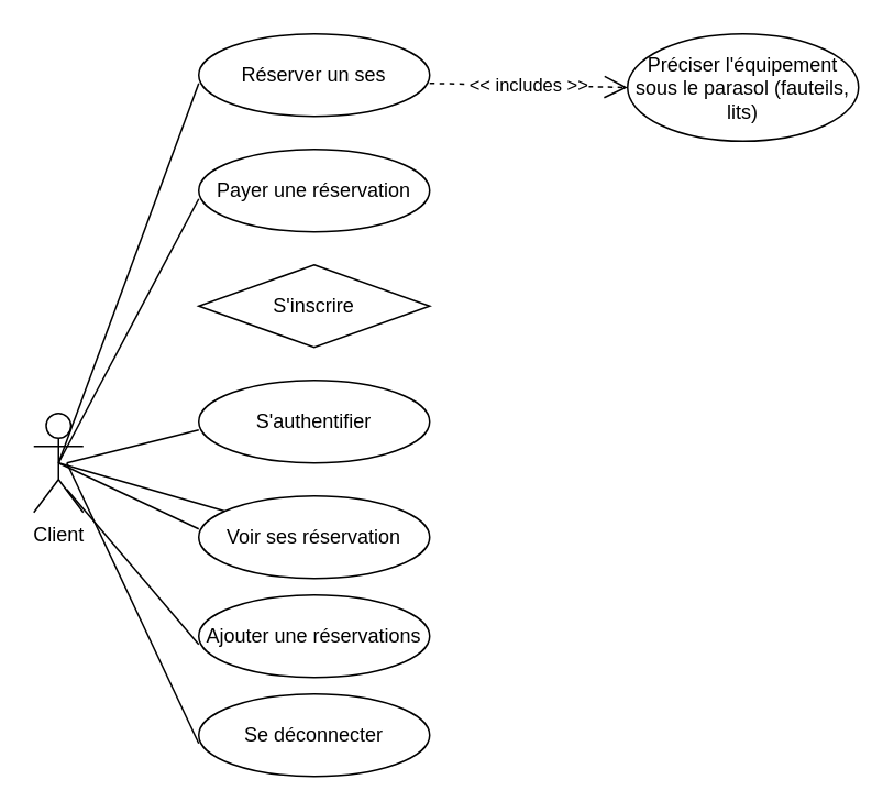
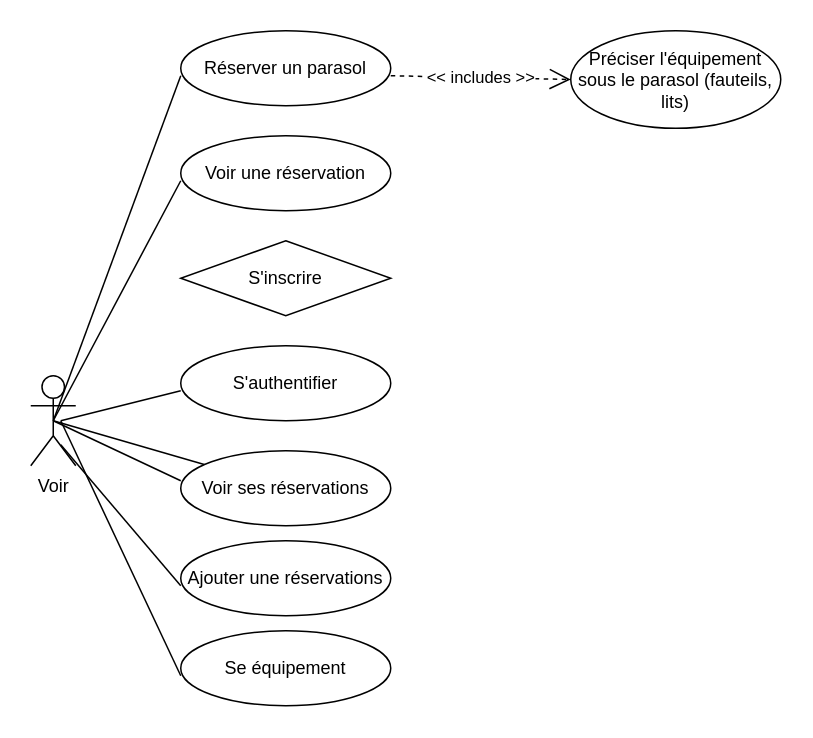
- <mxCell id="2" value="Réserver un ses" style="ellipse;whiteSpace=wrap;html=1;" parent="1" vertex="1"><mxGeometry x="120" y="20" width="140" height="50" as="geometry" /></mxCell>
+ <mxCell id="2" value="Réserver un parasol" style="ellipse;whiteSpace=wrap;html=1;" parent="1" vertex="1"><mxGeometry x="120" y="20" width="140" height="50" as="geometry" /></mxCell>
- <mxCell id="3" value="Payer une réservation" style="ellipse;whiteSpace=wrap;html=1;" parent="1" vertex="1"><mxGeometry x="120" y="90" width="140" height="50" as="geometry" /></mxCell>
+ <mxCell id="3" value="Voir une réservation" style="ellipse;whiteSpace=wrap;html=1;" parent="1" vertex="1"><mxGeometry x="120" y="90" width="140" height="50" as="geometry" /></mxCell>
- <mxCell id="8" value="Client" style="shape=umlActor;verticalLabelPosition=bottom;verticalAlign=top;html=1;" parent="1" vertex="1"><mxGeometry x="20" y="250" width="30" height="60" as="geometry" /></mxCell>
+ <mxCell id="8" value="Voir" style="shape=umlActor;verticalLabelPosition=bottom;verticalAlign=top;html=1;" parent="1" vertex="1"><mxGeometry x="20" y="250" width="30" height="60" as="geometry" /></mxCell>
- <mxCell id="7" value="Voir ses réservation" style="ellipse;whiteSpace=wrap;html=1;" parent="1" vertex="1"><mxGeometry x="120" y="300" width="140" height="50" as="geometry" /></mxCell>
+ <mxCell id="7" value="Voir ses réservations" style="ellipse;whiteSpace=wrap;html=1;" parent="1" vertex="1"><mxGeometry x="120" y="300" width="140" height="50" as="geometry" /></mxCell>
- <mxCell id="10" value="Se déconnecter" style="ellipse;whiteSpace=wrap;html=1;" parent="1" vertex="1"><mxGeometry x="120" y="420" width="140" height="50" as="geometry" /></mxCell>
+ <mxCell id="10" value="Se équipement" style="ellipse;whiteSpace=wrap;html=1;" parent="1" vertex="1"><mxGeometry x="120" y="420" width="140" height="50" as="geometry" /></mxCell>
